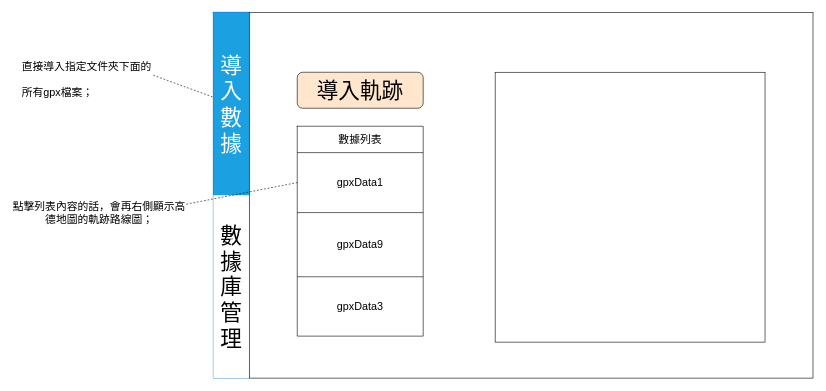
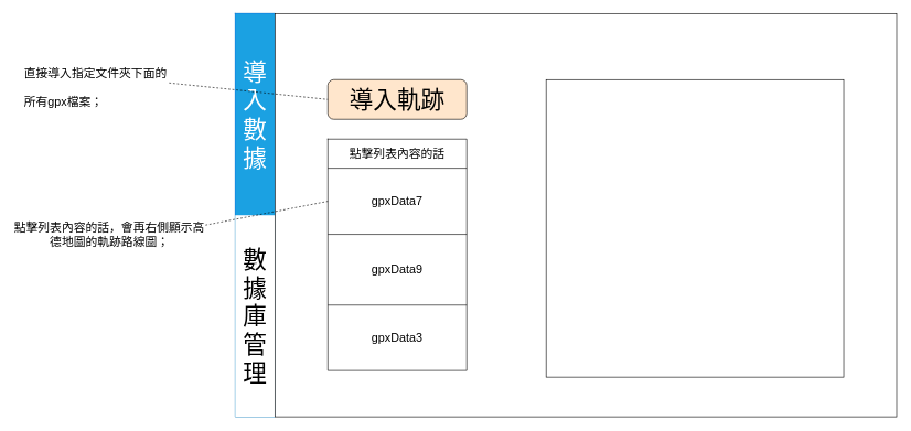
- <mxCell id="10" value="" style="endArrow=none;dashed=1;html=1;rounded=0;fontSize=18;exitX=1;exitY=0.5;exitDx=0;exitDy=0;" edge="1" parent="1" source="9" target="4"><mxGeometry width="50" height="50" relative="1" as="geometry"><mxPoint x="765" y="250" as="sourcePoint" /><mxPoint x="815" y="200" as="targetPoint" /></mxGeometry></mxCell>
+ <mxCell id="10" value="" style="endArrow=none;dashed=1;html=1;rounded=0;fontSize=18;exitX=1;exitY=0.5;exitDx=0;exitDy=0;entryX=0;entryY=0.5;entryDx=0;entryDy=0;" edge="1" parent="1" source="9" target="8"><mxGeometry width="50" height="50" relative="1" as="geometry"><mxPoint x="765" y="250" as="sourcePoint" /><mxPoint x="815" y="200" as="targetPoint" /></mxGeometry></mxCell>
- <mxCell id="13" value="&lt;span&gt;數據列表&lt;/span&gt;" style="shape=partialRectangle;html=1;whiteSpace=wrap;connectable=0;overflow=hidden;fillColor=none;top=0;left=0;bottom=0;right=0;pointerEvents=1;fontSize=18;" vertex="1" parent="12"><mxGeometry width="210" height="44" as="geometry"><mxRectangle width="210" height="44" as="alternateBounds" /></mxGeometry></mxCell>
+ <mxCell id="13" value="&lt;span&gt;點擊列表內容的話&lt;/span&gt;" style="shape=partialRectangle;html=1;whiteSpace=wrap;connectable=0;overflow=hidden;fillColor=none;top=0;left=0;bottom=0;right=0;pointerEvents=1;fontSize=18;" vertex="1" parent="12"><mxGeometry width="210" height="44" as="geometry"><mxRectangle width="210" height="44" as="alternateBounds" /></mxGeometry></mxCell>
- <mxCell id="15" value="&lt;span&gt;gpxData1&lt;/span&gt;" style="shape=partialRectangle;html=1;whiteSpace=wrap;connectable=0;overflow=hidden;fillColor=none;top=0;left=0;bottom=0;right=0;pointerEvents=1;fontSize=18;" vertex="1" parent="14"><mxGeometry width="210" height="100" as="geometry"><mxRectangle width="210" height="100" as="alternateBounds" /></mxGeometry></mxCell>
+ <mxCell id="15" value="&lt;span&gt;gpxData7&lt;/span&gt;" style="shape=partialRectangle;html=1;whiteSpace=wrap;connectable=0;overflow=hidden;fillColor=none;top=0;left=0;bottom=0;right=0;pointerEvents=1;fontSize=18;" vertex="1" parent="14"><mxGeometry width="210" height="100" as="geometry"><mxRectangle width="210" height="100" as="alternateBounds" /></mxGeometry></mxCell>
